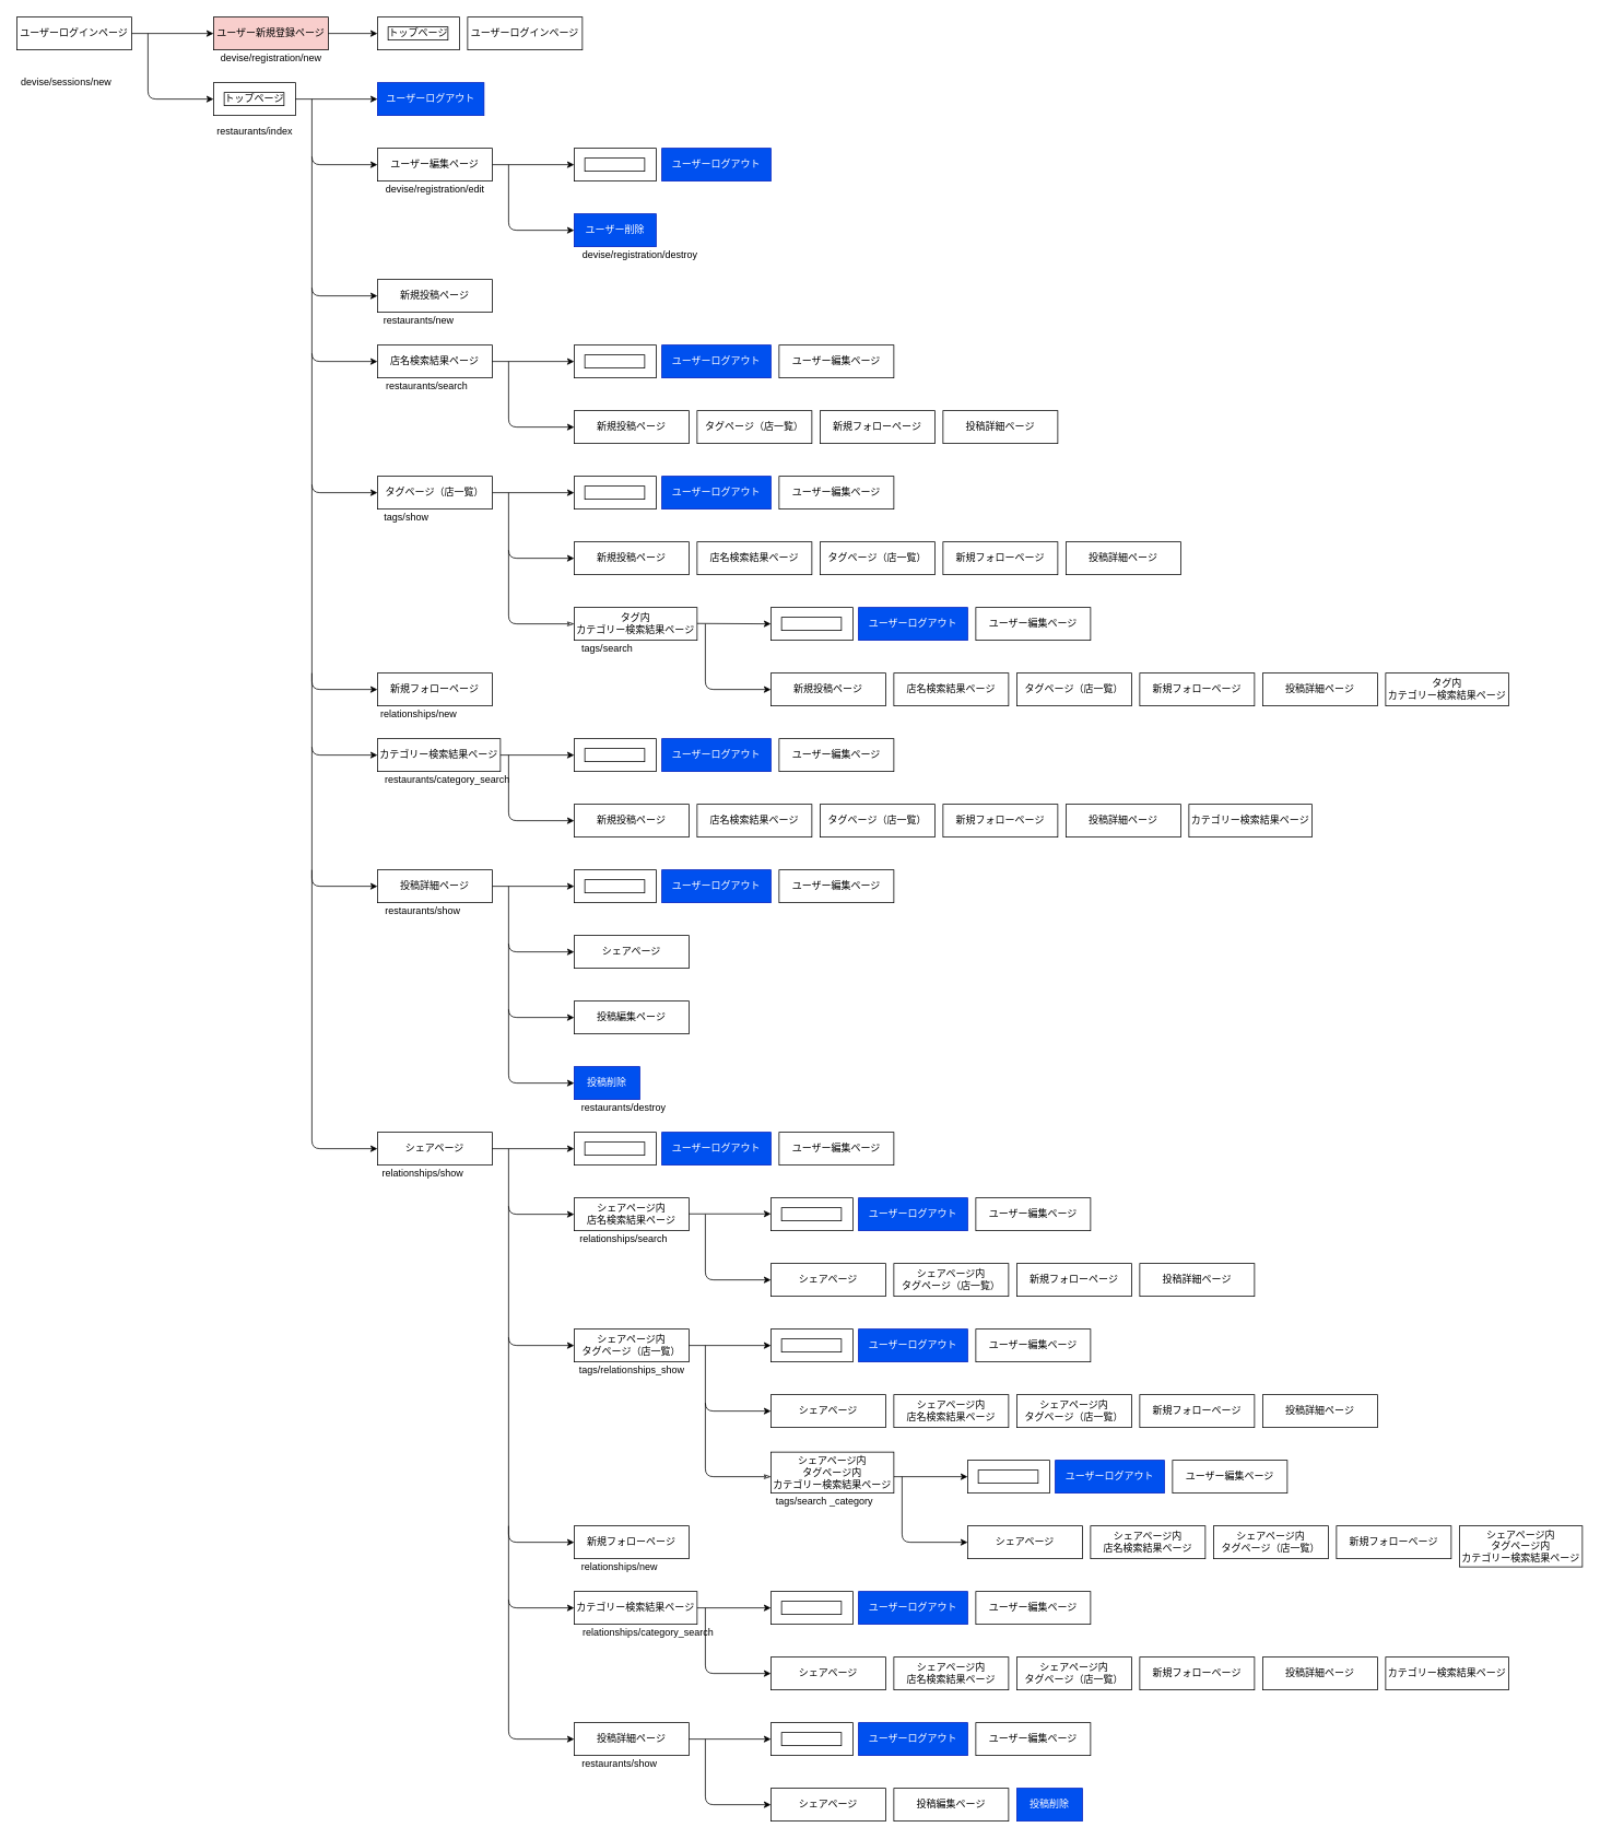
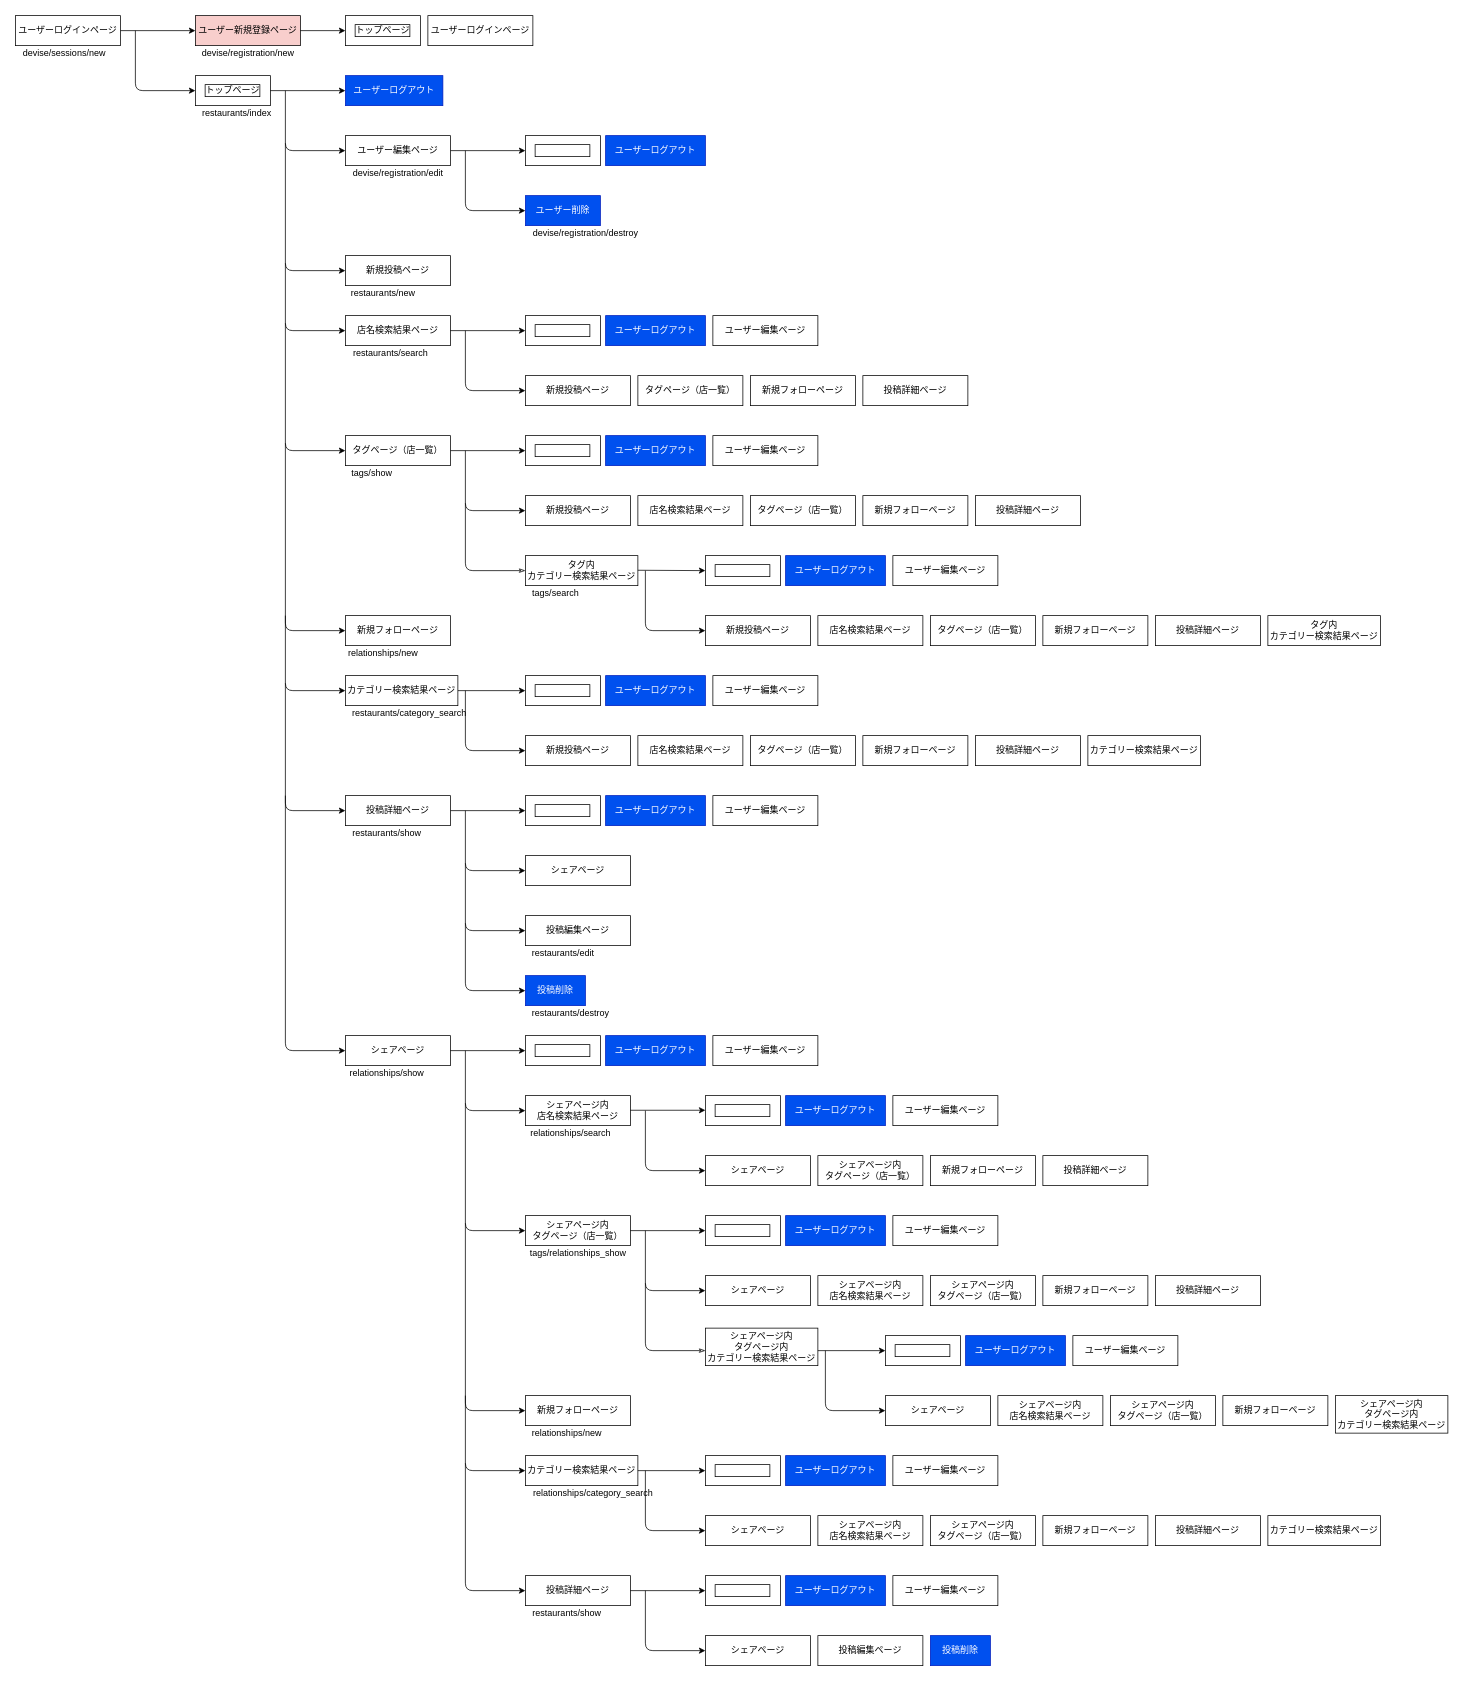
- <mxCell id="44" value="devise/sessions/new" style="text;html=1;align=center;verticalAlign=middle;resizable=0;points=[];autosize=1;strokeColor=none;fillColor=none;" parent="1" vertex="1"><mxGeometry x="15" y="90" width="130" height="20" as="geometry" /></mxCell>
+ <mxCell id="44" value="devise/sessions/new" style="text;html=1;align=center;verticalAlign=middle;resizable=0;points=[];autosize=1;strokeColor=none;fillColor=none;" parent="1" vertex="1"><mxGeometry x="20" y="60" width="130" height="20" as="geometry" /></mxCell>
- <mxCell id="42" value="restaurants/index" style="text;html=1;align=center;verticalAlign=middle;resizable=0;points=[];autosize=1;strokeColor=none;fillColor=none;" parent="1" vertex="1"><mxGeometry x="255" y="150" width="110" height="20" as="geometry" /></mxCell>
+ <mxCell id="42" value="restaurants/index" style="text;html=1;align=center;verticalAlign=middle;resizable=0;points=[];autosize=1;strokeColor=none;fillColor=none;" parent="1" vertex="1"><mxGeometry x="260" y="140" width="110" height="20" as="geometry" /></mxCell>
+ <mxCell id="74" value="restaurants/edit" style="text;html=1;align=center;verticalAlign=middle;resizable=0;points=[];autosize=1;strokeColor=none;fillColor=none;" parent="1" vertex="1"><mxGeometry x="700" y="1260" width="100" height="20" as="geometry" /></mxCell>
- <mxCell id="130" value="tags/search _category" style="text;html=1;align=center;verticalAlign=middle;resizable=0;points=[];autosize=1;strokeColor=none;fillColor=none;" vertex="1" parent="1"><mxGeometry x="940" y="1820" width="130" height="20" as="geometry" /></mxCell>
